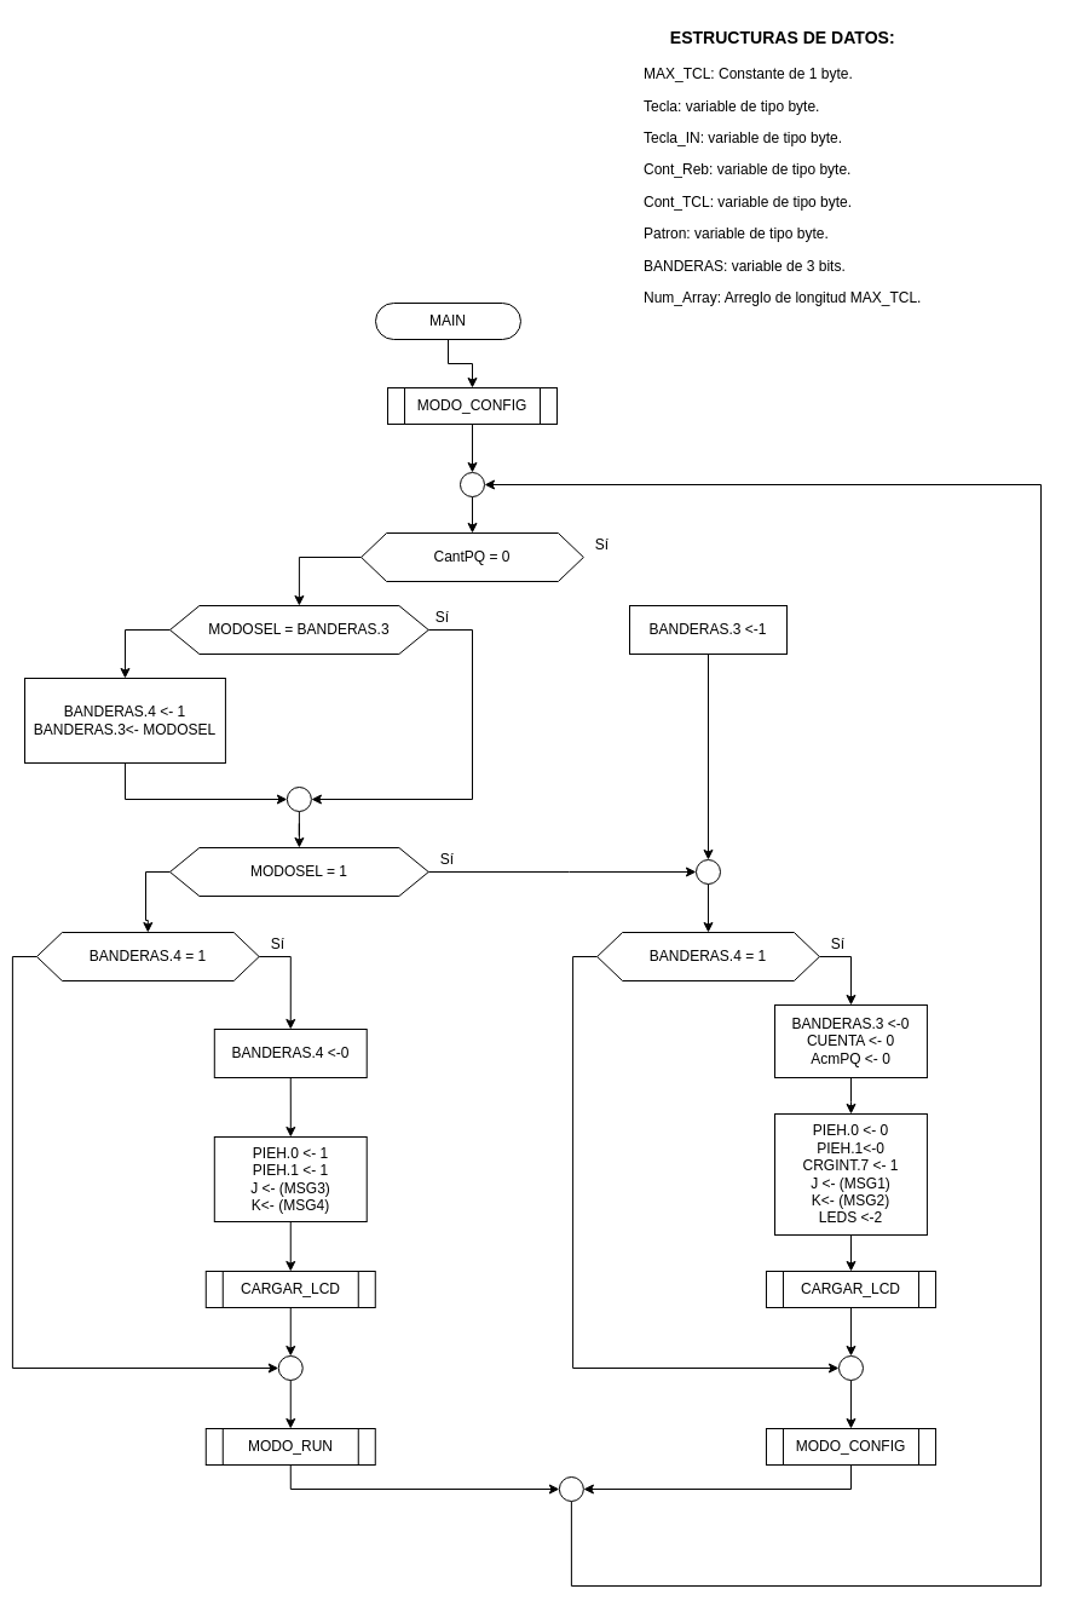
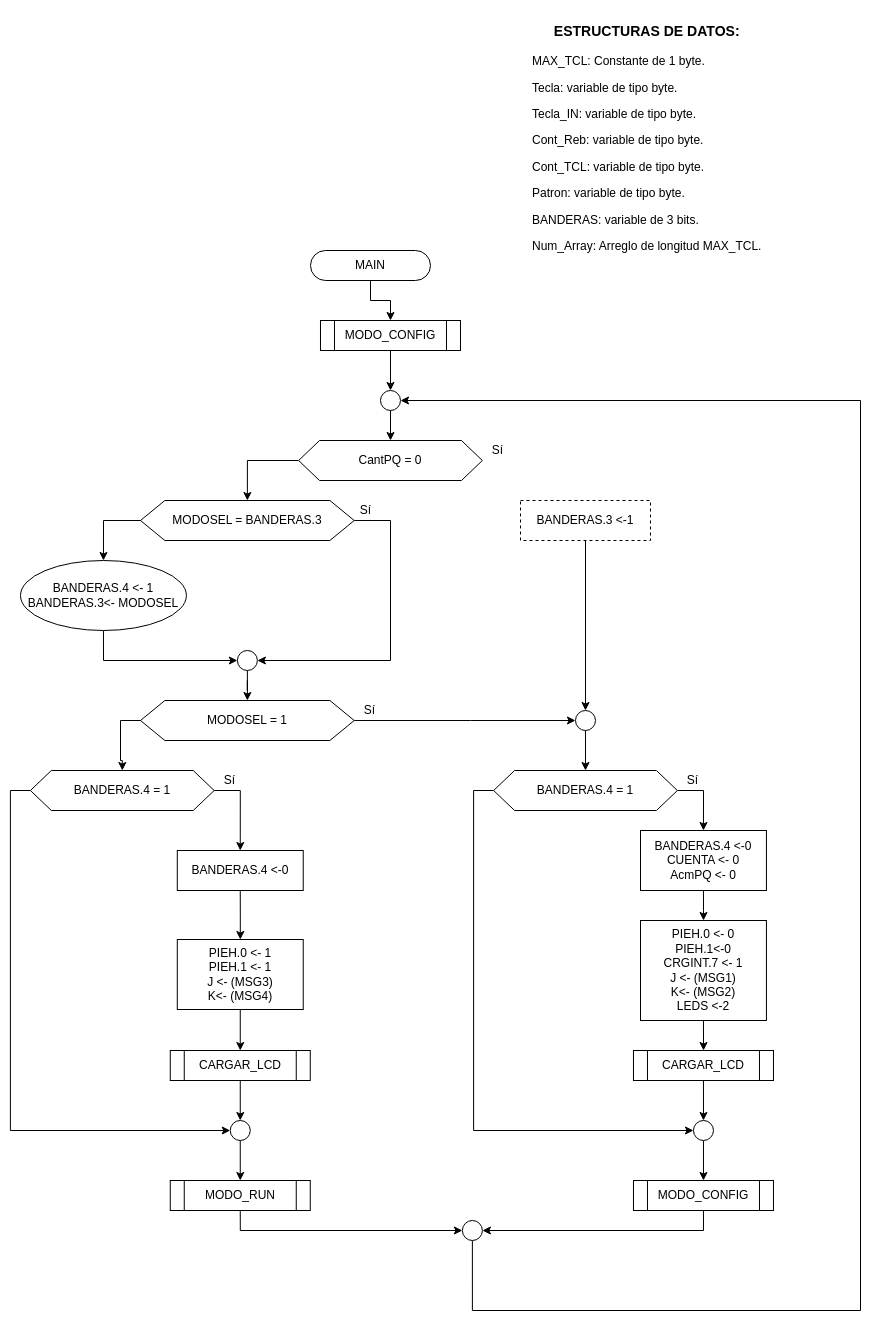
- <mxCell id="11" value="BANDERAS.3 &amp;lt;-1" style="rounded=0;whiteSpace=wrap;html=1;" parent="1" vertex="1"><mxGeometry x="520" y="500" width="129.99" height="40" as="geometry" /></mxCell>
+ <mxCell id="11" value="BANDERAS.3 &amp;lt;-1" style="rounded=0;whiteSpace=wrap;html=1;dashed=1;" parent="1" vertex="1"><mxGeometry x="520" y="500" width="129.99" height="40" as="geometry" /></mxCell>
- <mxCell id="38" value="&lt;span&gt;BANDERAS.4 &amp;lt;- 1&lt;br&gt;&lt;/span&gt;BANDERAS.3&amp;lt;- MODOSEL" style="rounded=0;whiteSpace=wrap;html=1;" parent="1" vertex="1"><mxGeometry x="20" y="560" width="165.92" height="70" as="geometry" /></mxCell>
+ <mxCell id="38" value="&lt;span&gt;BANDERAS.4 &amp;lt;- 1&lt;br&gt;&lt;/span&gt;BANDERAS.3&amp;lt;- MODOSEL" style="ellipse;whiteSpace=wrap;html=1;" parent="1" vertex="1"><mxGeometry x="20" y="560" width="165.92" height="70" as="geometry" /></mxCell>
- <mxCell id="20" value="&lt;span&gt;BANDERAS.3 &amp;lt;-0&lt;br&gt;&lt;/span&gt;CUENTA &amp;lt;- 0&lt;br&gt;&lt;span&gt;AcmPQ &amp;lt;- 0&lt;br&gt;&lt;/span&gt;" style="rounded=0;whiteSpace=wrap;html=1;" parent="1" vertex="1"><mxGeometry x="640.01" y="830" width="125.92" height="60" as="geometry" /></mxCell>
+ <mxCell id="20" value="&lt;span&gt;BANDERAS.4 &amp;lt;-0&lt;br&gt;&lt;/span&gt;CUENTA &amp;lt;- 0&lt;br&gt;&lt;span&gt;AcmPQ &amp;lt;- 0&lt;br&gt;&lt;/span&gt;" style="rounded=0;whiteSpace=wrap;html=1;" parent="1" vertex="1"><mxGeometry x="640.01" y="830" width="125.92" height="60" as="geometry" /></mxCell>
